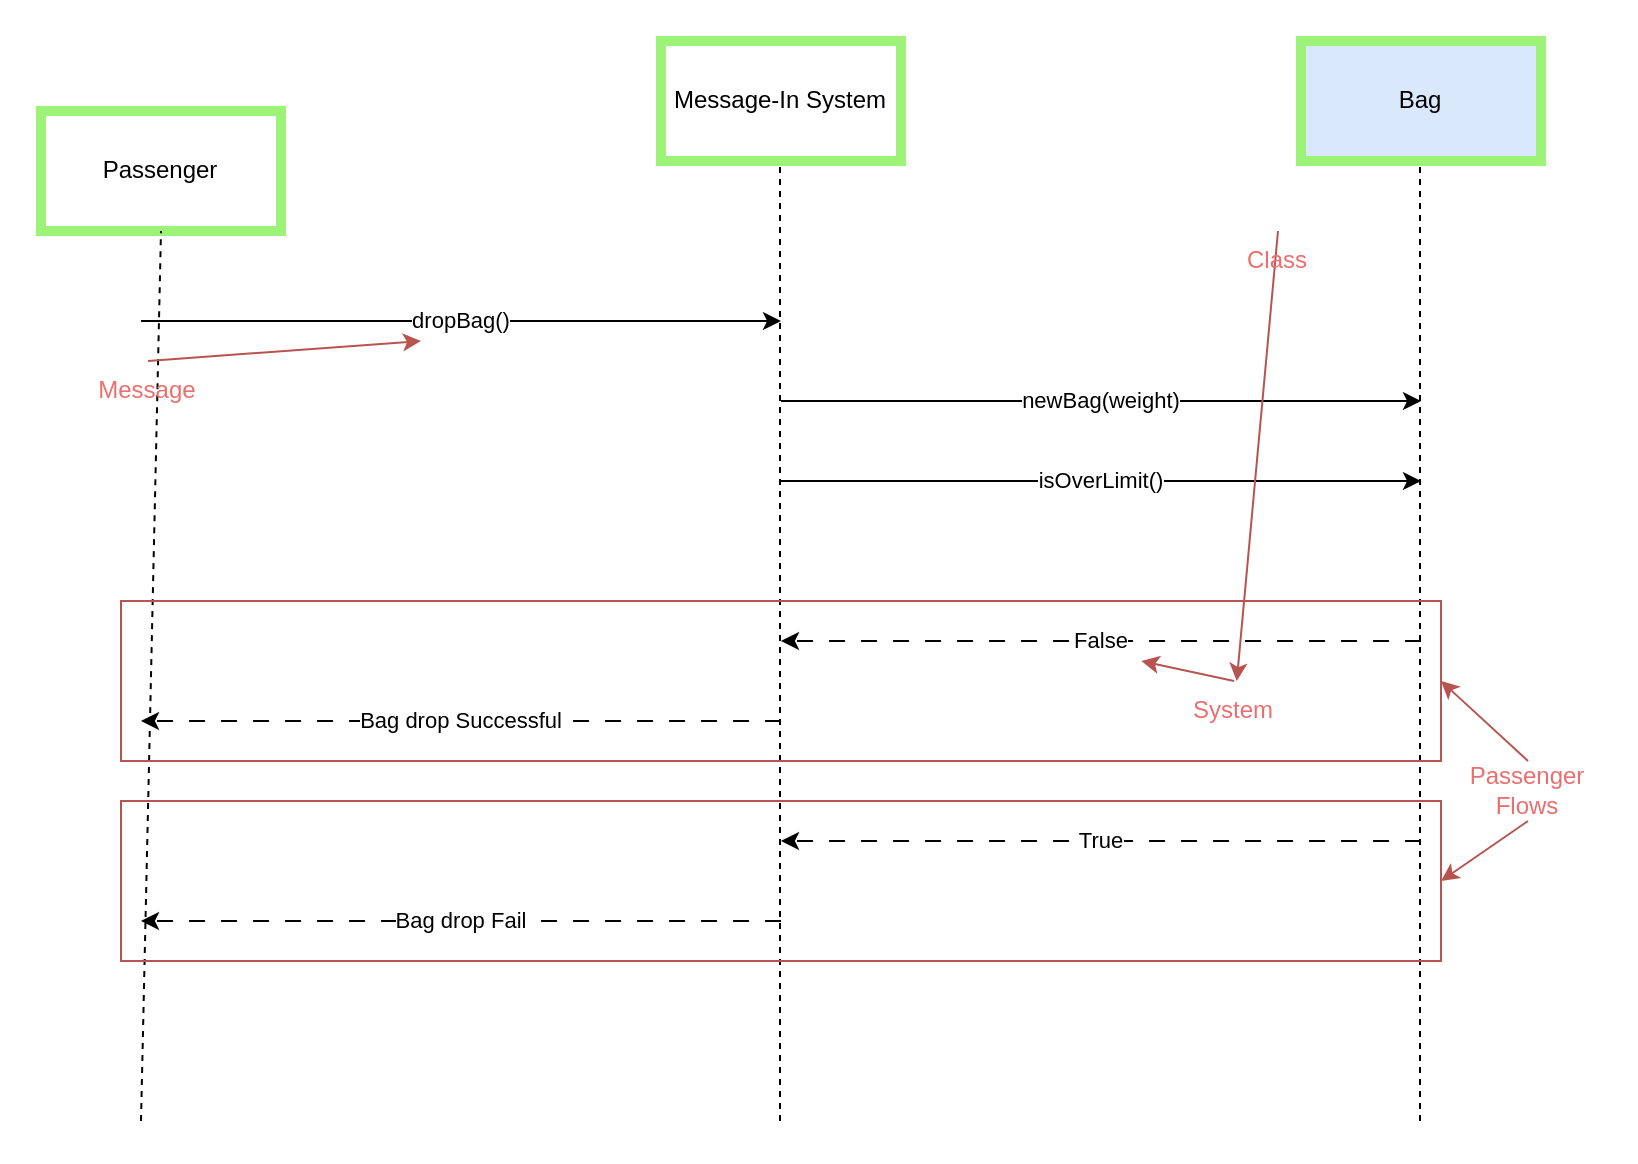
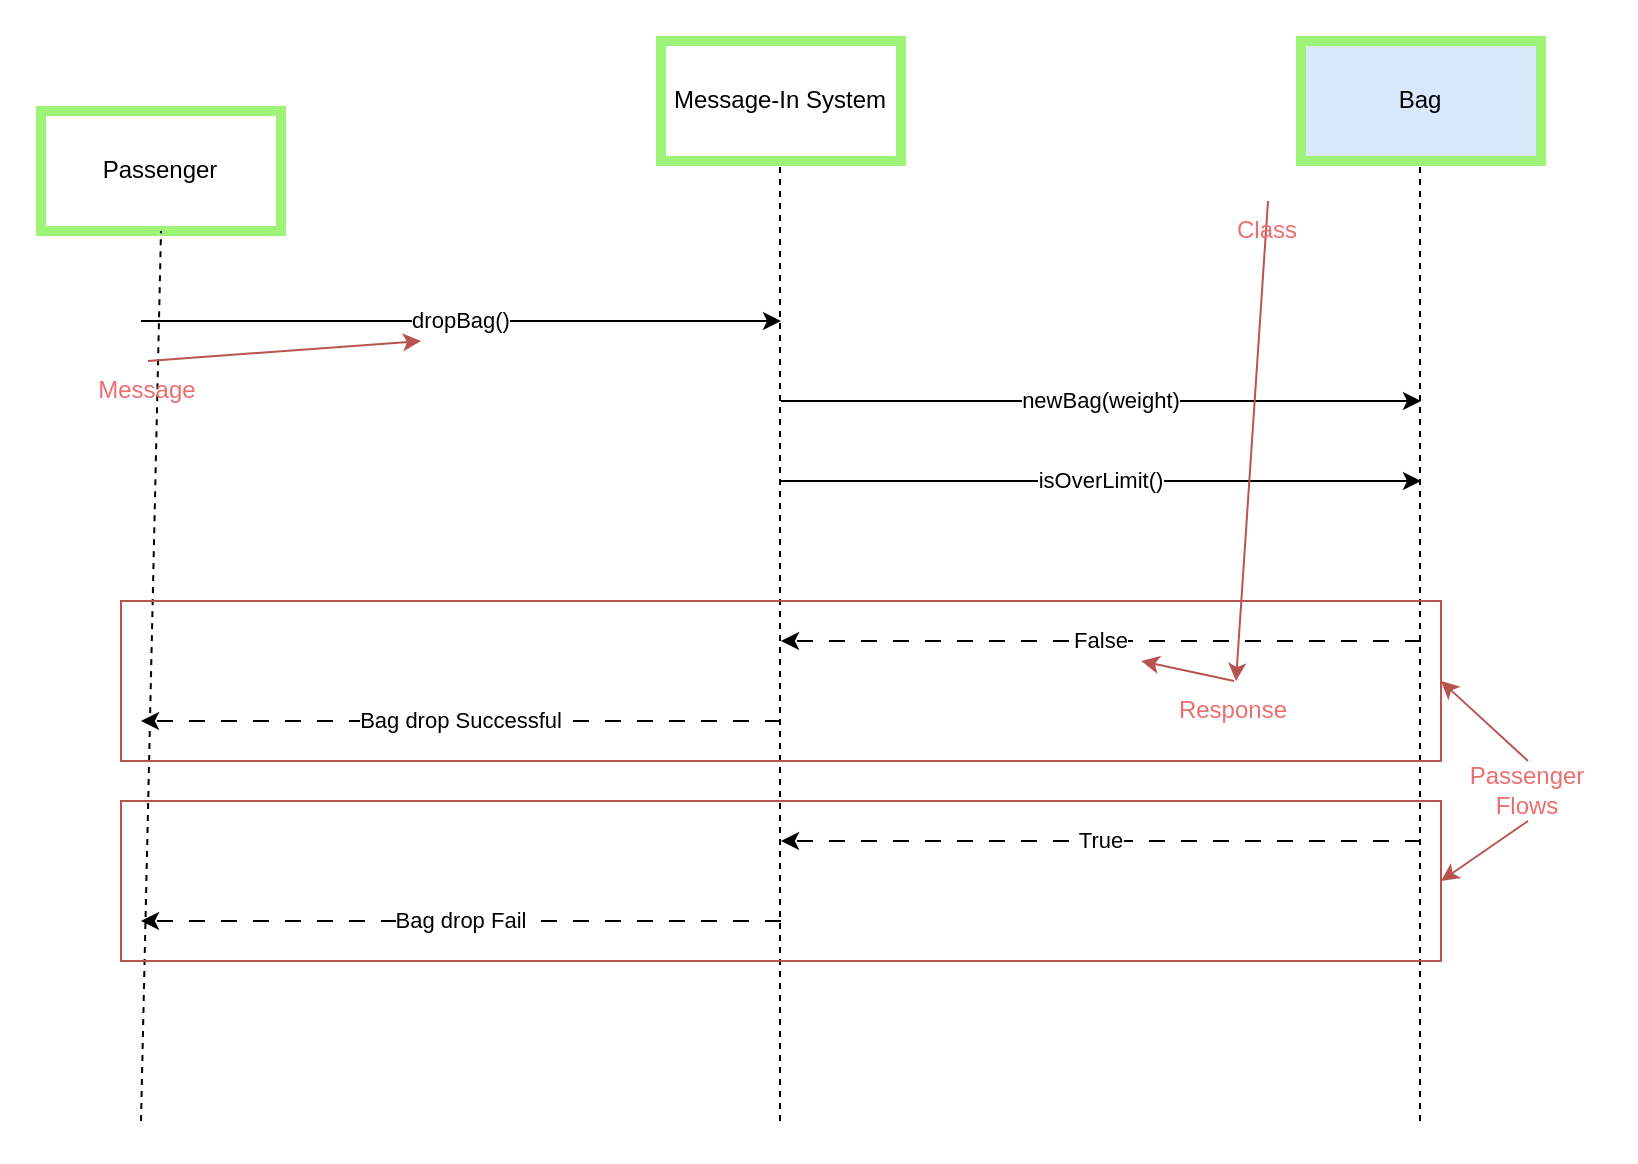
- <mxCell id="21" value="&lt;font color=&quot;#ec6f6f&quot;&gt;Class&lt;/font&gt;" style="rounded=1;whiteSpace=wrap;html=1;fillColor=none;strokeColor=none;" parent="1" vertex="1"><mxGeometry x="605" y="115" width="67" height="30" as="geometry" /></mxCell>
+ <mxCell id="21" value="&lt;font color=&quot;#ec6f6f&quot;&gt;Class&lt;/font&gt;" style="rounded=1;whiteSpace=wrap;html=1;fillColor=none;strokeColor=none;" parent="1" vertex="1"><mxGeometry x="600" y="100" width="67" height="30" as="geometry" /></mxCell>
- <mxCell id="24" value="&lt;font color=&quot;#ec6f6f&quot;&gt;System&lt;/font&gt;" style="rounded=1;whiteSpace=wrap;html=1;fillColor=none;strokeColor=none;" parent="1" vertex="1"><mxGeometry x="583" y="340" width="67" height="30" as="geometry" /></mxCell>
+ <mxCell id="24" value="&lt;font color=&quot;#ec6f6f&quot;&gt;Response&lt;/font&gt;" style="rounded=1;whiteSpace=wrap;html=1;fillColor=none;strokeColor=none;" parent="1" vertex="1"><mxGeometry x="583" y="340" width="67" height="30" as="geometry" /></mxCell>
